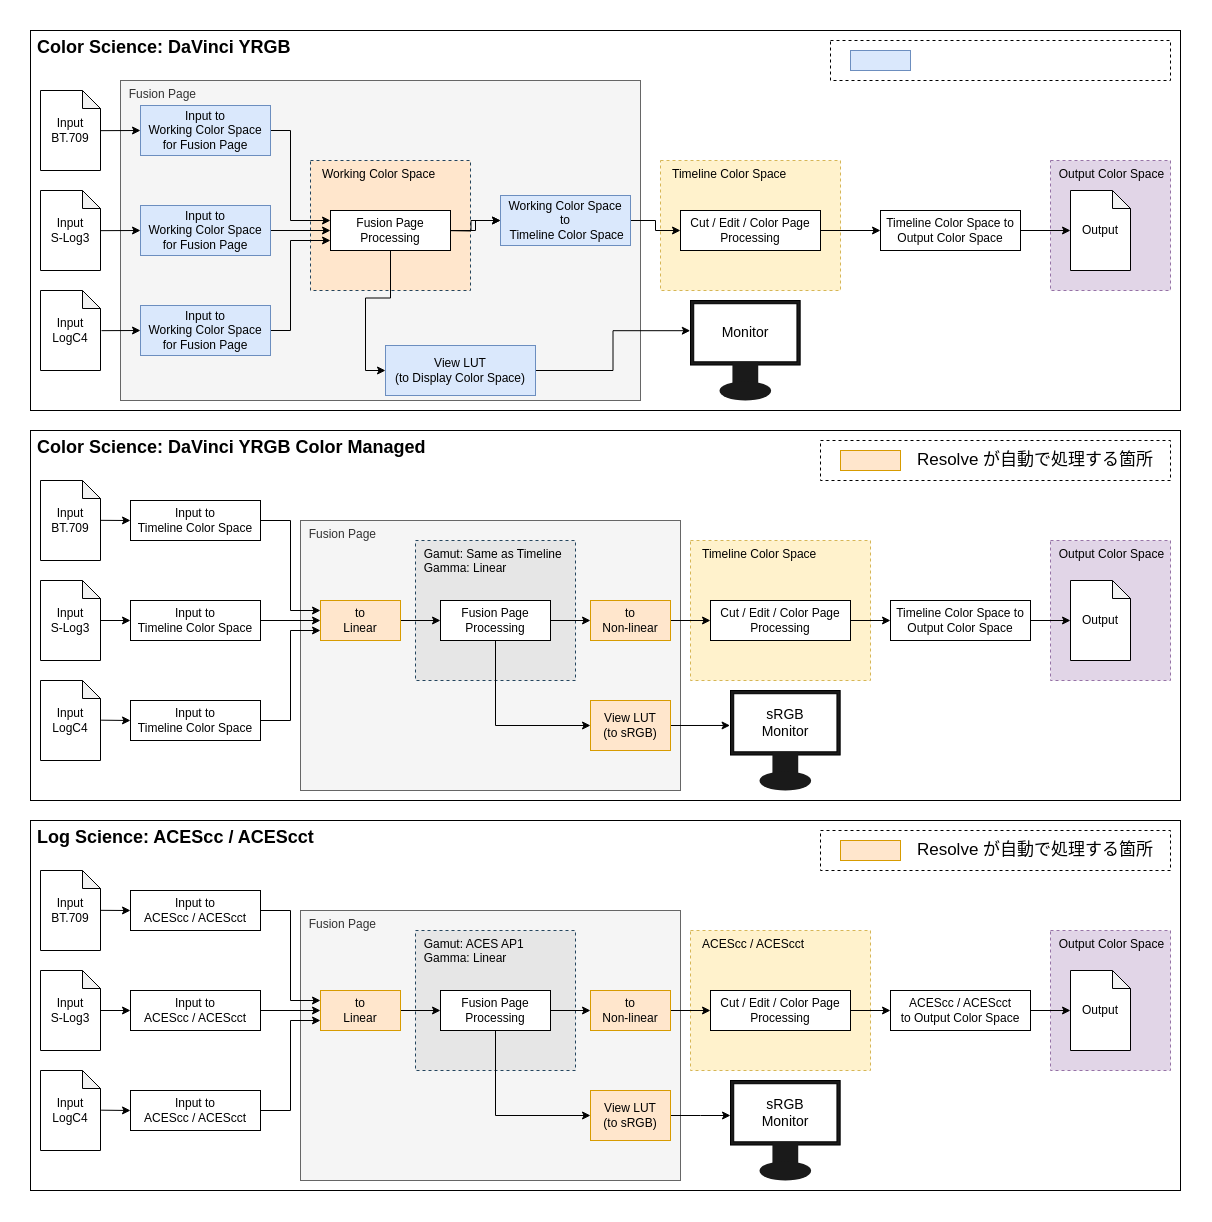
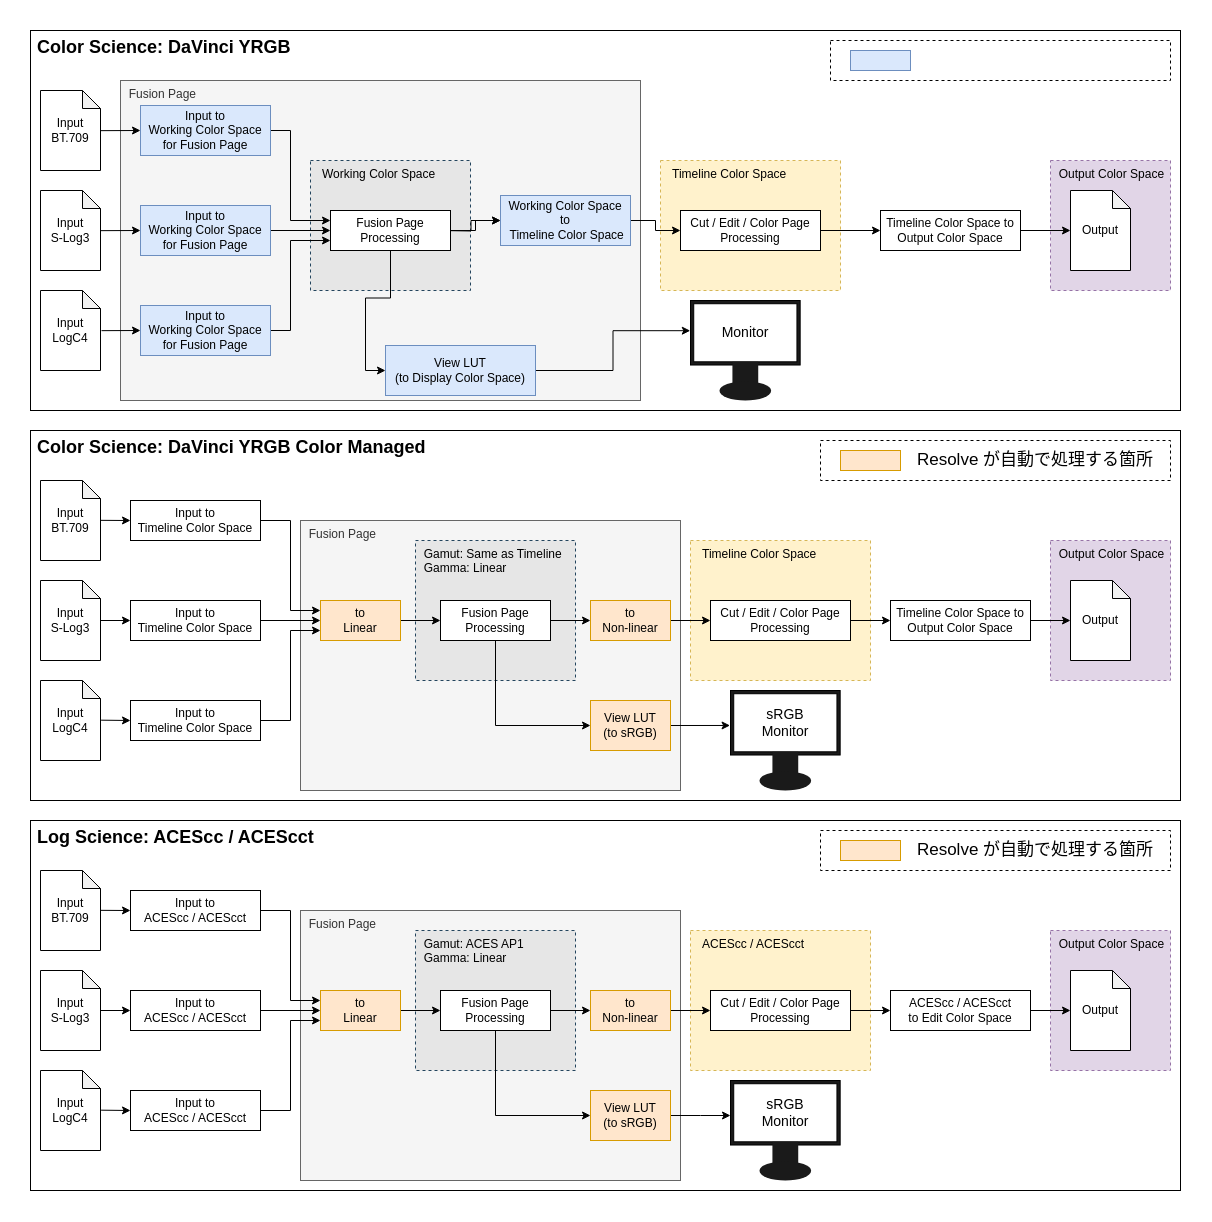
- <mxCell id="5" value="&amp;nbsp; &amp;nbsp;Working Color Space" style="rounded=0;whiteSpace=wrap;html=1;verticalAlign=top;align=left;fillColor=#ffe6cc;strokeColor=#23445d;dashed=1;" vertex="1" parent="1"><mxGeometry x="310" y="160" width="160" height="130" as="geometry" /></mxCell>
+ <mxCell id="5" value="&amp;nbsp; &amp;nbsp;Working Color Space" style="rounded=0;whiteSpace=wrap;html=1;verticalAlign=top;align=left;fillColor=#E6E6E6;strokeColor=#23445d;dashed=1;" vertex="1" parent="1"><mxGeometry x="310" y="160" width="160" height="130" as="geometry" /></mxCell>
- <mxCell id="75" value="ACEScc / ACEScct&lt;br&gt;to Output Color Space" style="rounded=0;whiteSpace=wrap;html=1;" parent="1" vertex="1"><mxGeometry x="890" y="990" width="140" height="40" as="geometry" /></mxCell>
+ <mxCell id="75" value="ACEScc / ACEScct&lt;br&gt;to Edit Color Space" style="rounded=0;whiteSpace=wrap;html=1;" parent="1" vertex="1"><mxGeometry x="890" y="990" width="140" height="40" as="geometry" /></mxCell>
